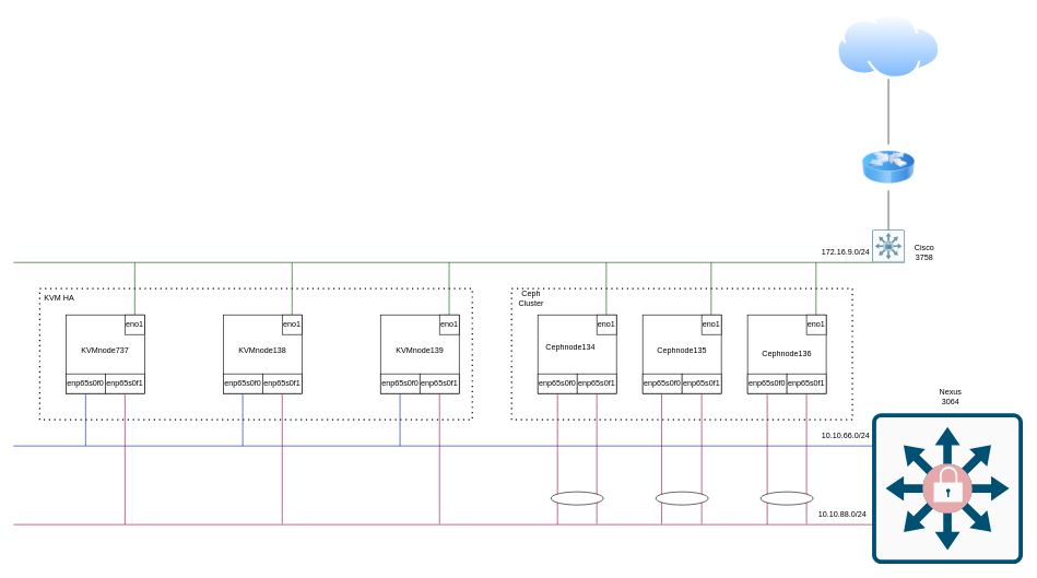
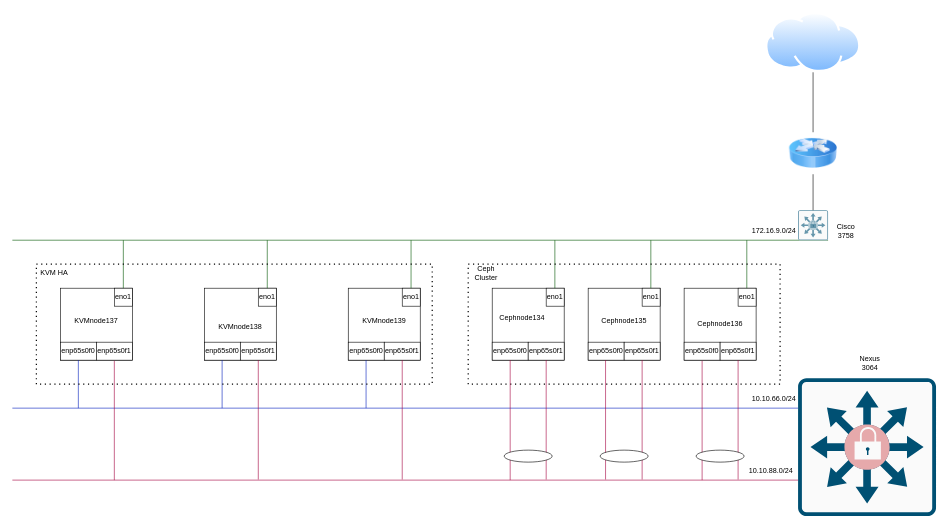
- <mxCell id="26" value="KVMnode737" style="text;html=1;align=center;verticalAlign=middle;whiteSpace=wrap;rounded=0;" parent="1" vertex="1"><mxGeometry x="130" y="520" width="60" height="30" as="geometry" /></mxCell>
+ <mxCell id="26" value="KVMnode137" style="text;html=1;align=center;verticalAlign=middle;whiteSpace=wrap;rounded=0;" parent="1" vertex="1"><mxGeometry x="130" y="520" width="60" height="30" as="geometry" /></mxCell>
- <mxCell id="27" value="KVMnode138" style="text;html=1;align=center;verticalAlign=middle;whiteSpace=wrap;rounded=0;" parent="1" vertex="1"><mxGeometry x="370" y="520" width="60" height="30" as="geometry" /></mxCell>
+ <mxCell id="27" value="KVMnode138" style="text;html=1;align=center;verticalAlign=middle;whiteSpace=wrap;rounded=0;" parent="1" vertex="1"><mxGeometry x="370" y="530" width="60" height="30" as="geometry" /></mxCell>
